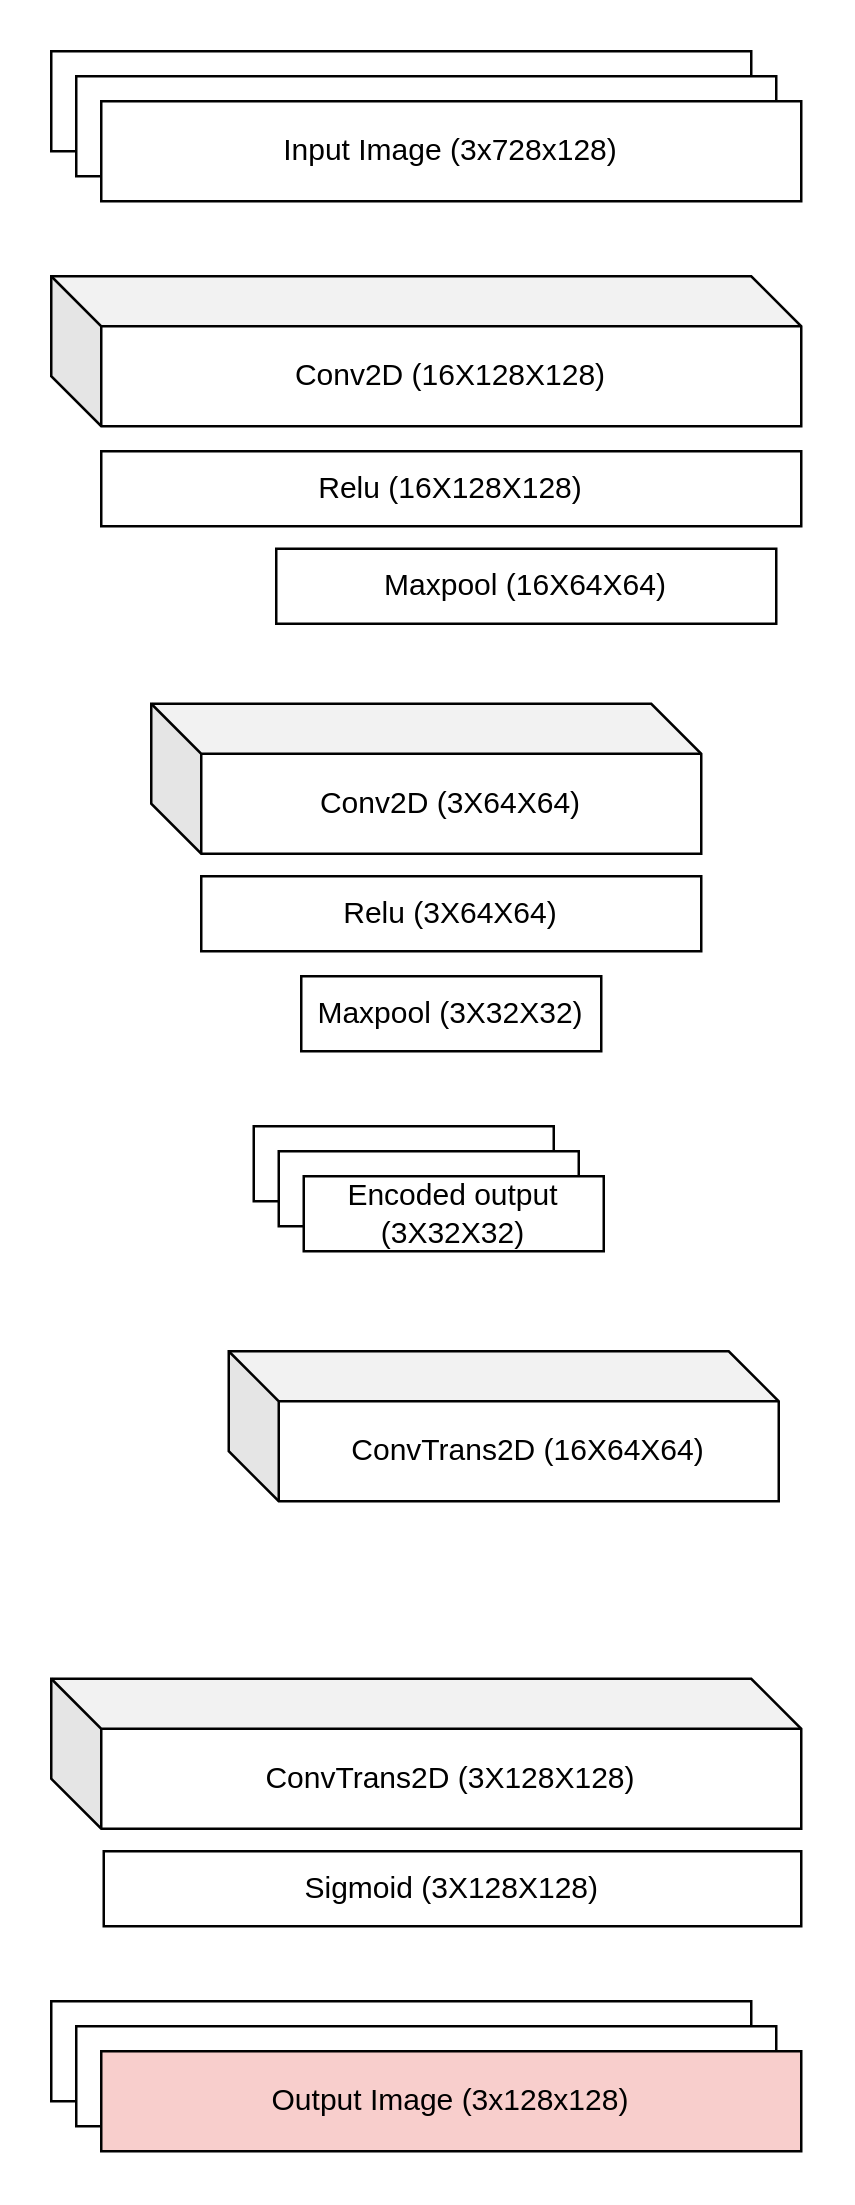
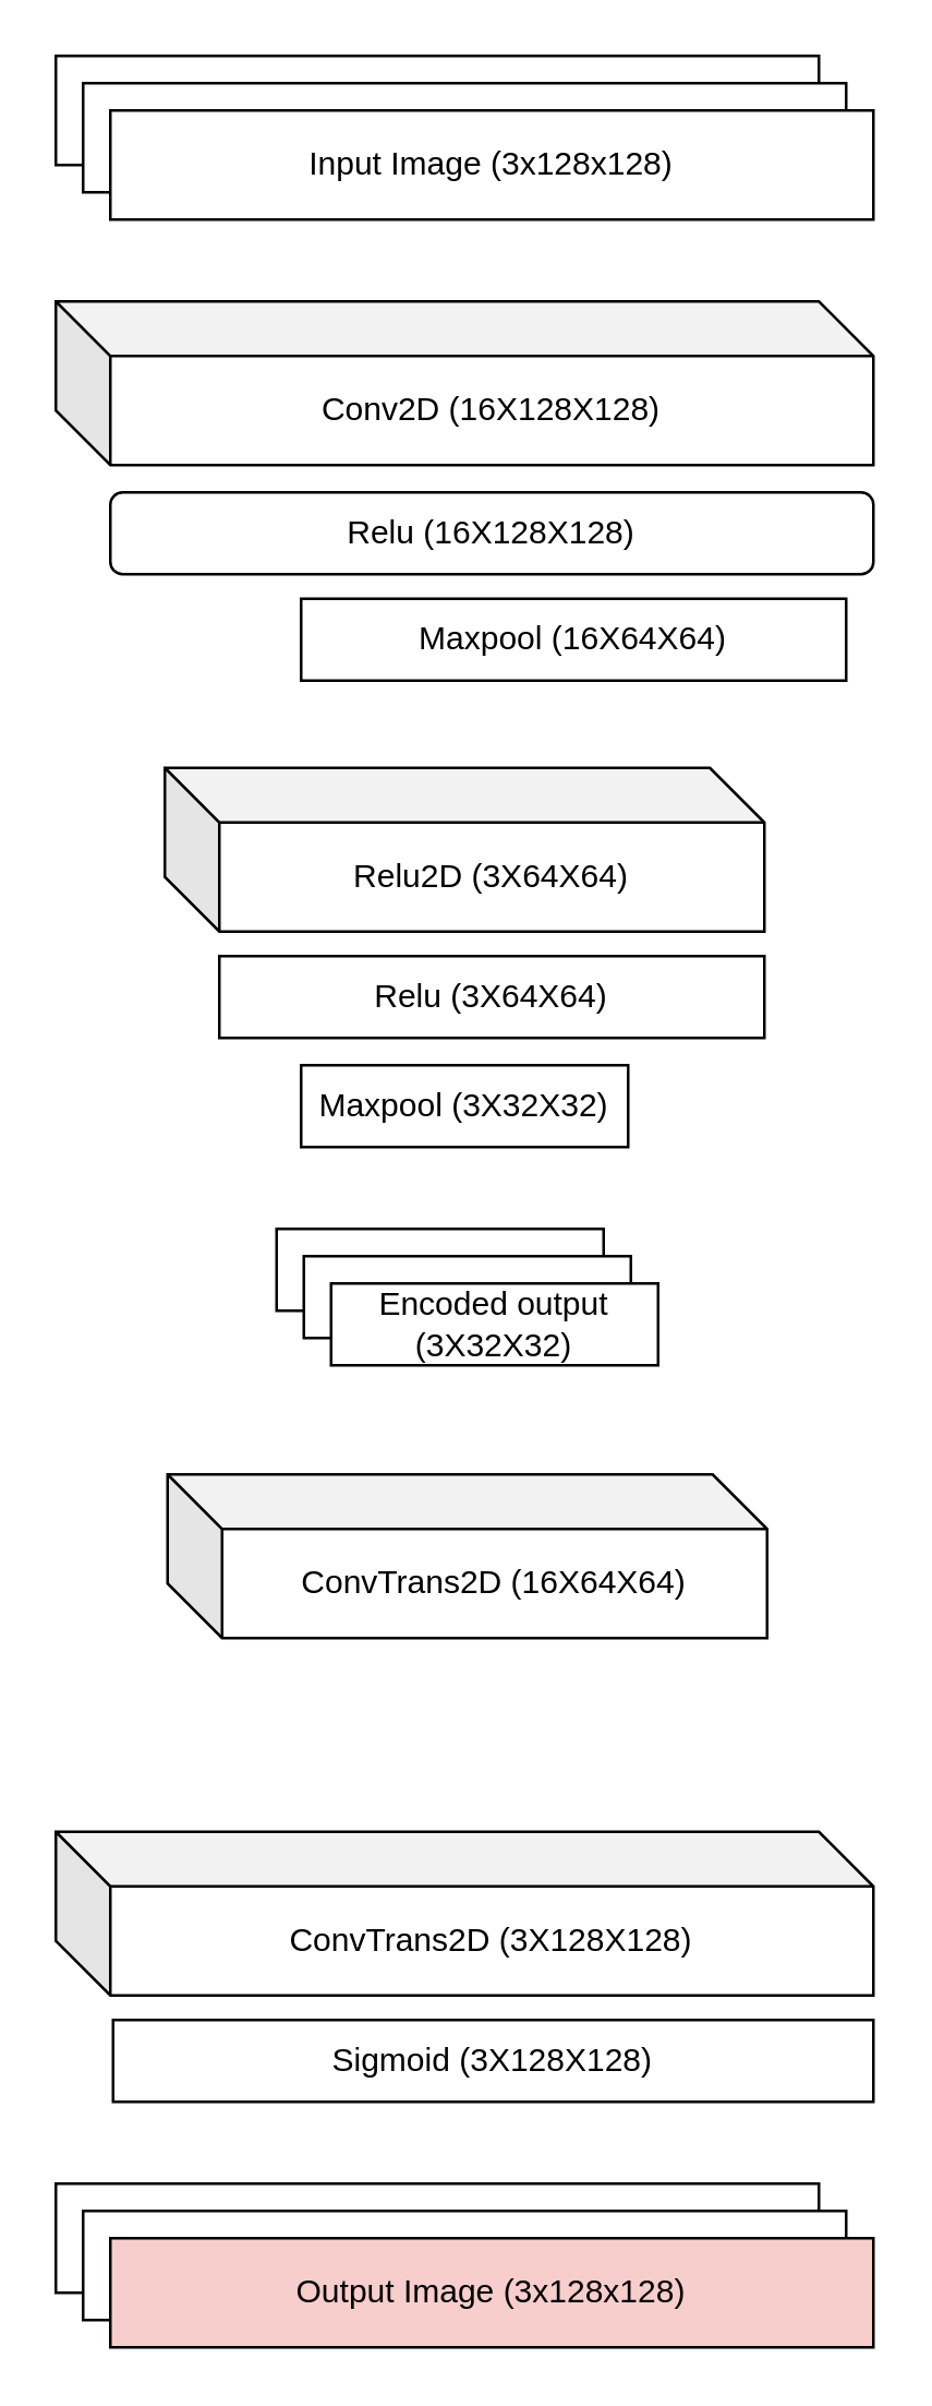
- <mxCell id="4" value="Input Image (3x728x128)" style="rounded=0;whiteSpace=wrap;html=1;" vertex="1" parent="1"><mxGeometry x="40" y="40" width="280" height="40" as="geometry" /></mxCell>
+ <mxCell id="4" value="Input Image (3x128x128)" style="rounded=0;whiteSpace=wrap;html=1;" vertex="1" parent="1"><mxGeometry x="40" y="40" width="280" height="40" as="geometry" /></mxCell>
- <mxCell id="6" value="Relu (16X128X128)" style="rounded=0;whiteSpace=wrap;html=1;" vertex="1" parent="1"><mxGeometry x="40" y="180" width="280" height="30" as="geometry" /></mxCell>
+ <mxCell id="6" value="Relu (16X128X128)" style="whiteSpace=wrap;html=1;rounded=1;" vertex="1" parent="1"><mxGeometry x="40" y="180" width="280" height="30" as="geometry" /></mxCell>
- <mxCell id="8" value="Conv2D (3X64X64)" style="shape=cube;whiteSpace=wrap;html=1;boundedLbl=1;backgroundOutline=1;darkOpacity=0.05;darkOpacity2=0.1;" vertex="1" parent="1"><mxGeometry x="60" y="281" width="220" height="60" as="geometry" /></mxCell>
+ <mxCell id="8" value="Relu2D (3X64X64)" style="shape=cube;whiteSpace=wrap;html=1;boundedLbl=1;backgroundOutline=1;darkOpacity=0.05;darkOpacity2=0.1;" vertex="1" parent="1"><mxGeometry x="60" y="281" width="220" height="60" as="geometry" /></mxCell>
- <mxCell id="10" value="Maxpool (3X32X32)" style="rounded=0;whiteSpace=wrap;html=1;" vertex="1" parent="1"><mxGeometry x="120" y="390" width="120" height="30" as="geometry" /></mxCell>
+ <mxCell id="10" value="Maxpool (3X32X32)" style="rounded=0;whiteSpace=wrap;html=1;" vertex="1" parent="1"><mxGeometry x="110" y="390" width="120" height="30" as="geometry" /></mxCell>
- <mxCell id="14" value="ConvTrans2D (16X64X64)" style="shape=cube;whiteSpace=wrap;html=1;boundedLbl=1;backgroundOutline=1;darkOpacity=0.05;darkOpacity2=0.1;" vertex="1" parent="1"><mxGeometry x="91" y="540" width="220" height="60" as="geometry" /></mxCell>
+ <mxCell id="14" value="ConvTrans2D (16X64X64)" style="shape=cube;whiteSpace=wrap;html=1;boundedLbl=1;backgroundOutline=1;darkOpacity=0.05;darkOpacity2=0.1;" vertex="1" parent="1"><mxGeometry x="61" y="540" width="220" height="60" as="geometry" /></mxCell>
